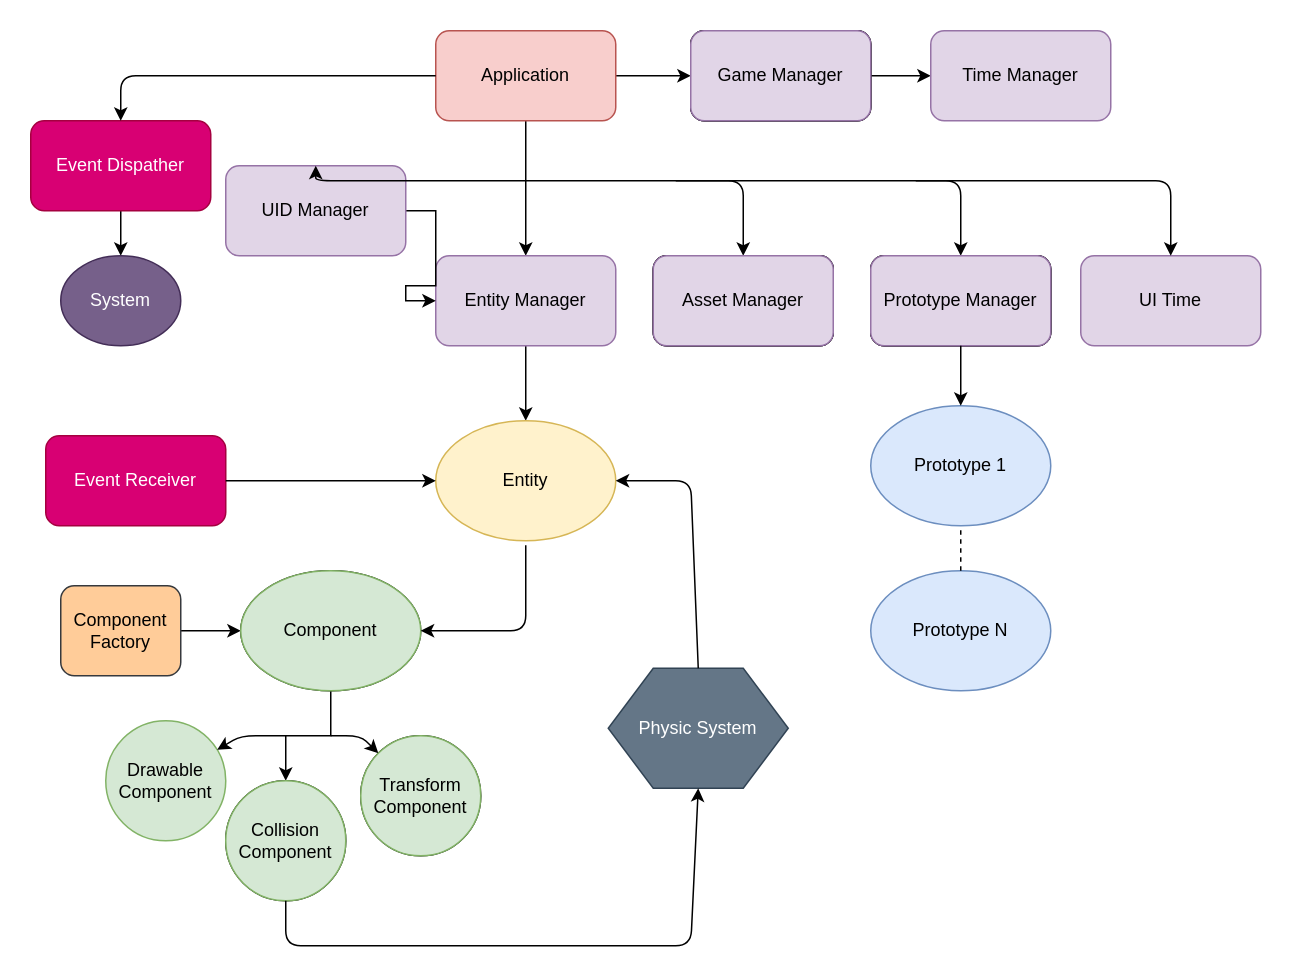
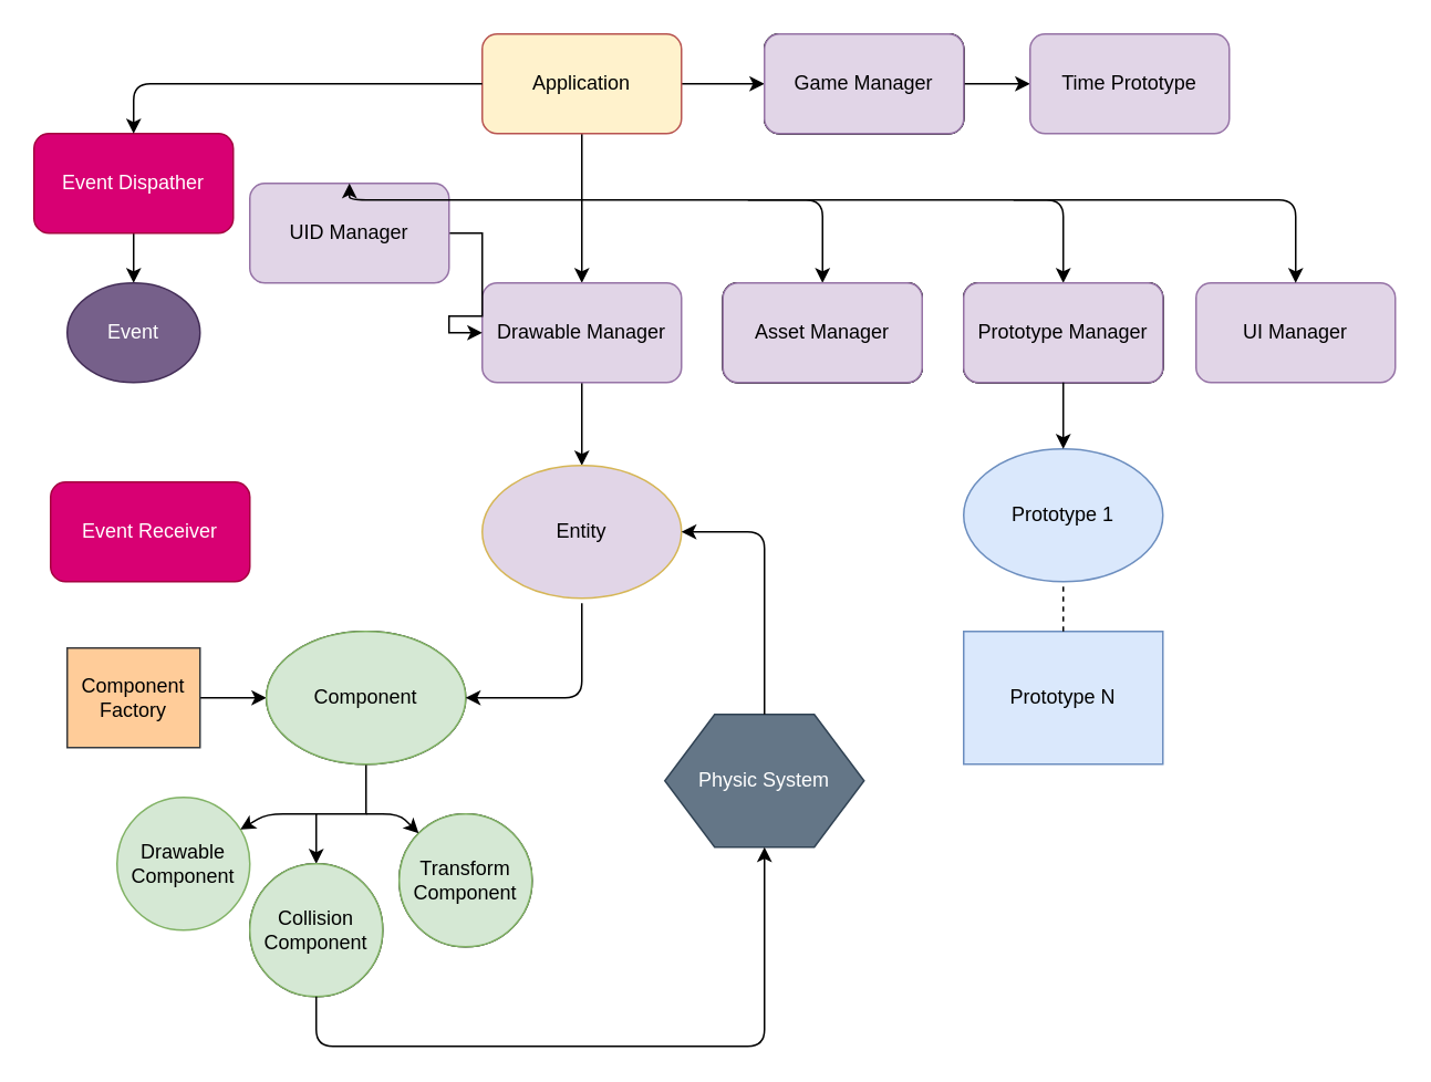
- <mxCell id="4" value="Application" style="rounded=1;whiteSpace=wrap;html=1;fillColor=#f8cecc;strokeColor=#b85450;" vertex="1" parent="1"><mxGeometry x="290" y="20" width="120" height="60" as="geometry" /></mxCell>
+ <mxCell id="4" value="Application" style="rounded=1;whiteSpace=wrap;html=1;fillColor=#fff2cc;strokeColor=#b85450;" vertex="1" parent="1"><mxGeometry x="290" y="20" width="120" height="60" as="geometry" /></mxCell>
- <mxCell id="31" value="Time Manager" style="rounded=1;whiteSpace=wrap;html=1;fillColor=#e1d5e7;strokeColor=#9673a6;" vertex="1" parent="1"><mxGeometry x="620" y="20" width="120" height="60" as="geometry" /></mxCell>
+ <mxCell id="31" value="Time Prototype" style="rounded=1;whiteSpace=wrap;html=1;fillColor=#e1d5e7;strokeColor=#9673a6;" vertex="1" parent="1"><mxGeometry x="620" y="20" width="120" height="60" as="geometry" /></mxCell>
- <mxCell id="43" value="System" style="ellipse;whiteSpace=wrap;html=1;fillColor=#76608a;strokeColor=#432D57;fontColor=#ffffff;" vertex="1" parent="1"><mxGeometry x="40" y="170" width="80" height="60" as="geometry" /></mxCell>
+ <mxCell id="43" value="Event" style="ellipse;whiteSpace=wrap;html=1;fillColor=#76608a;strokeColor=#432D57;fontColor=#ffffff;" vertex="1" parent="1"><mxGeometry x="40" y="170" width="80" height="60" as="geometry" /></mxCell>
- <mxCell id="6" value="Entity Manager" style="rounded=1;whiteSpace=wrap;html=1;fillColor=#e1d5e7;strokeColor=#9673a6;" vertex="1" parent="1"><mxGeometry x="290" y="170" width="120" height="60" as="geometry" /></mxCell>
+ <mxCell id="6" value="Drawable Manager" style="rounded=1;whiteSpace=wrap;html=1;fillColor=#e1d5e7;strokeColor=#9673a6;" vertex="1" parent="1"><mxGeometry x="290" y="170" width="120" height="60" as="geometry" /></mxCell>
- <mxCell id="50" value="UI Time" style="rounded=1;whiteSpace=wrap;html=1;fillColor=#e1d5e7;strokeColor=#9673a6;" vertex="1" parent="1"><mxGeometry x="720" y="170" width="120" height="60" as="geometry" /></mxCell>
+ <mxCell id="50" value="UI Manager" style="rounded=1;whiteSpace=wrap;html=1;fillColor=#e1d5e7;strokeColor=#9673a6;" vertex="1" parent="1"><mxGeometry x="720" y="170" width="120" height="60" as="geometry" /></mxCell>
- <mxCell id="46" value="" style="endArrow=classic;html=1;exitX=1;exitY=0.5;exitDx=0;exitDy=0;entryX=0;entryY=0.5;entryDx=0;entryDy=0;" edge="1" parent="1" source="44" target="15"><mxGeometry width="50" height="50" relative="1" as="geometry"><mxPoint x="430" y="360" as="sourcePoint" /><mxPoint x="480" y="310" as="targetPoint" /></mxGeometry></mxCell>
- <mxCell id="15" value="Entity" style="ellipse;whiteSpace=wrap;html=1;fillColor=#fff2cc;strokeColor=#d6b656;" vertex="1" parent="1"><mxGeometry x="290" y="280" width="120" height="80" as="geometry" /></mxCell>
+ <mxCell id="15" value="Entity" style="ellipse;whiteSpace=wrap;html=1;fillColor=#e1d5e7;strokeColor=#d6b656;" vertex="1" parent="1"><mxGeometry x="290" y="280" width="120" height="80" as="geometry" /></mxCell>
- <mxCell id="17" value="Component Factory" style="whiteSpace=wrap;html=1;fillColor=#ffcc99;strokeColor=#36393d;rounded=1;" vertex="1" parent="1"><mxGeometry x="40" y="390" width="80" height="60" as="geometry" /></mxCell>
+ <mxCell id="17" value="Component Factory" style="rounded=0;whiteSpace=wrap;html=1;fillColor=#ffcc99;strokeColor=#36393d;" vertex="1" parent="1"><mxGeometry x="40" y="390" width="80" height="60" as="geometry" /></mxCell>
- <mxCell id="37" value="Prototype N" style="ellipse;whiteSpace=wrap;html=1;fillColor=#dae8fc;strokeColor=#6c8ebf;" vertex="1" parent="1"><mxGeometry x="580" y="380" width="120" height="80" as="geometry" /></mxCell>
+ <mxCell id="37" value="Prototype N" style="whiteSpace=wrap;html=1;fillColor=#dae8fc;strokeColor=#6c8ebf;rounded=0;" vertex="1" parent="1"><mxGeometry x="580" y="380" width="120" height="80" as="geometry" /></mxCell>
- <mxCell id="47" value="&lt;span style=&quot;color: rgb(255 , 255 , 255)&quot;&gt;Physic System&lt;/span&gt;" style="shape=hexagon;perimeter=hexagonPerimeter2;whiteSpace=wrap;html=1;fillColor=#647687;strokeColor=#314354;fontColor=#ffffff;" vertex="1" parent="1"><mxGeometry x="405" y="445" width="120" height="80" as="geometry" /></mxCell>
+ <mxCell id="47" value="&lt;span style=&quot;color: rgb(255 , 255 , 255)&quot;&gt;Physic System&lt;/span&gt;" style="shape=hexagon;perimeter=hexagonPerimeter2;whiteSpace=wrap;html=1;fillColor=#647687;strokeColor=#314354;fontColor=#ffffff;" vertex="1" parent="1"><mxGeometry x="400" y="430" width="120" height="80" as="geometry" /></mxCell>
